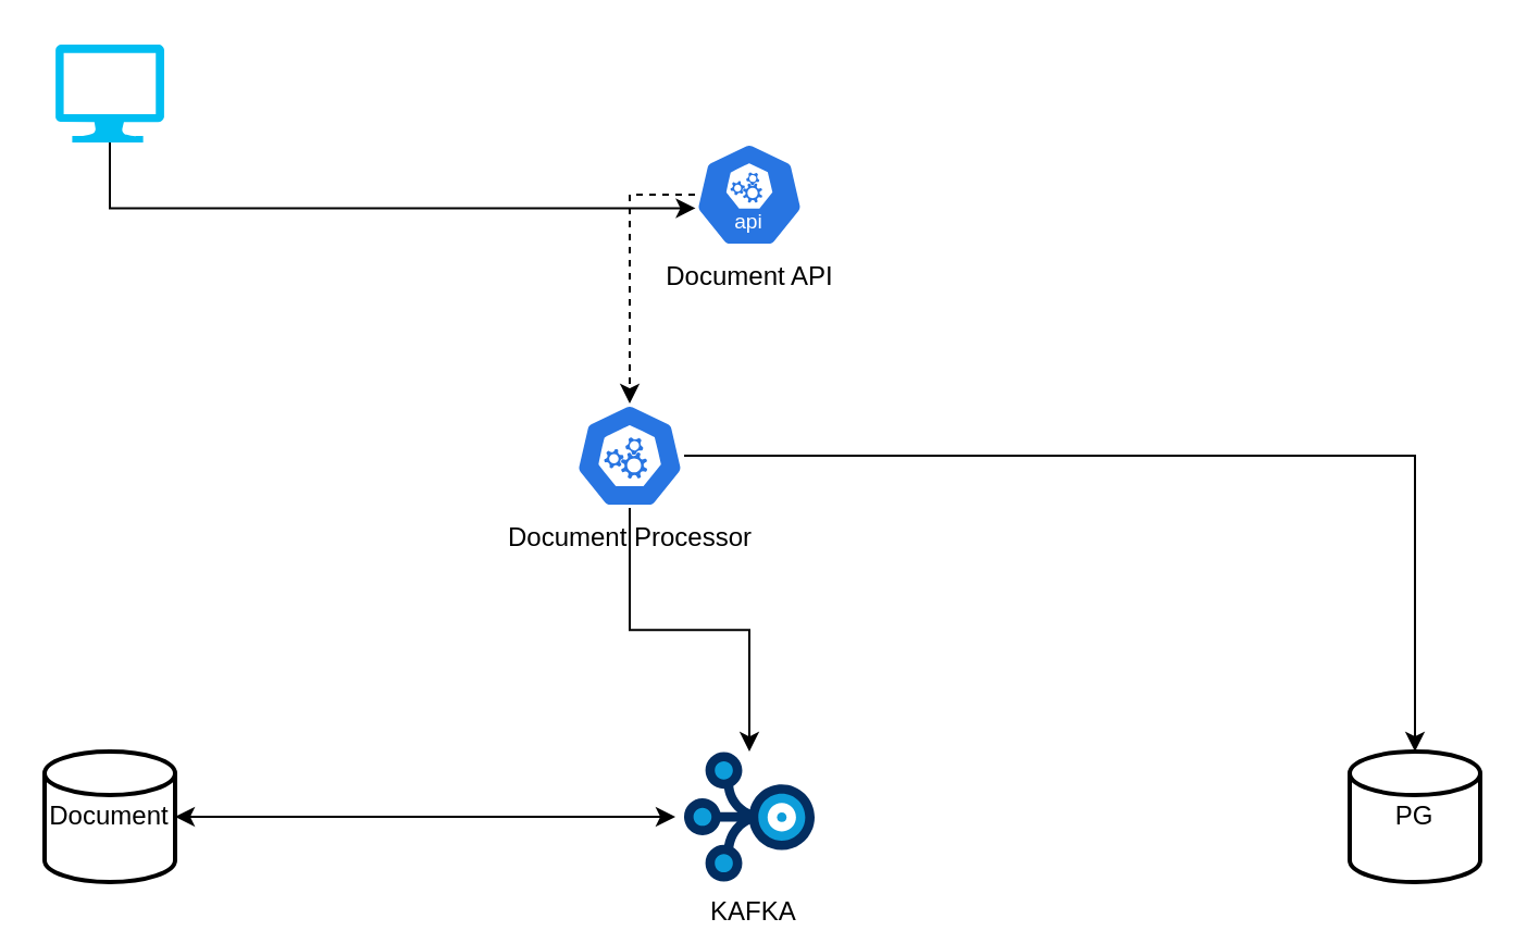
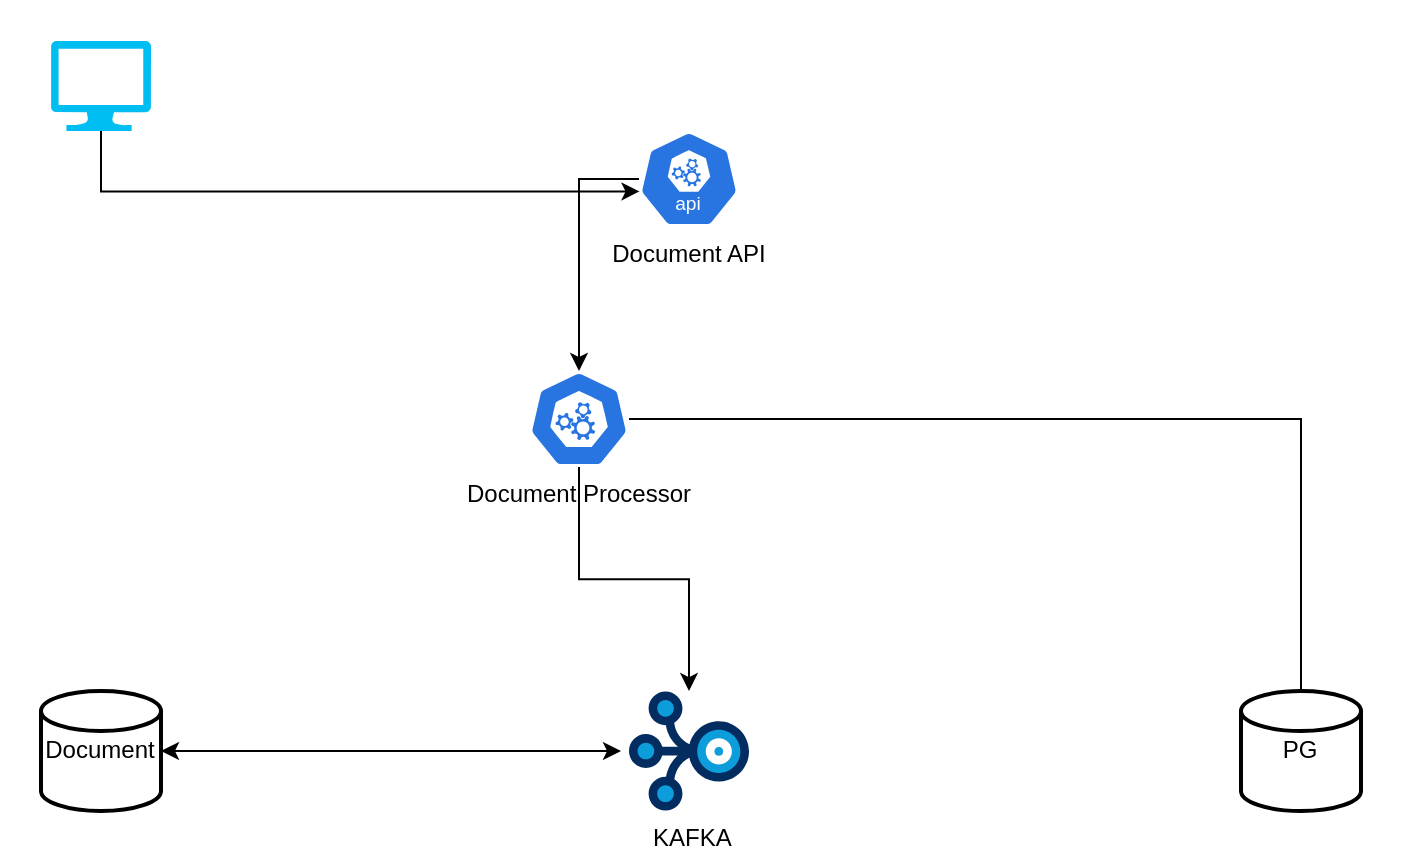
- <mxCell id="6" value="" style="edgeStyle=orthogonalEdgeStyle;rounded=0;orthogonalLoop=1;jettySize=auto;html=1;dashed=1;" edge="1" parent="1" source="7" target="10"><mxGeometry relative="1" as="geometry" /></mxCell>
+ <mxCell id="6" value="" style="edgeStyle=orthogonalEdgeStyle;rounded=0;orthogonalLoop=1;jettySize=auto;html=1;" edge="1" parent="1" source="7" target="10"><mxGeometry relative="1" as="geometry" /></mxCell>
- <mxCell id="9" value="" style="edgeStyle=orthogonalEdgeStyle;rounded=0;orthogonalLoop=1;jettySize=auto;html=1;entryX=0.5;entryY=0;entryDx=0;entryDy=0;entryPerimeter=0;" edge="1" parent="1" source="10" target="4"><mxGeometry relative="1" as="geometry"><mxPoint x="449" y="209" as="targetPoint" /></mxGeometry></mxCell>
+ <mxCell id="9" value="" style="edgeStyle=orthogonalEdgeStyle;rounded=0;orthogonalLoop=1;jettySize=auto;html=1;entryX=0.5;entryY=0;entryDx=0;entryDy=0;entryPerimeter=0;endArrow=none;" edge="1" parent="1" source="10" target="4"><mxGeometry relative="1" as="geometry"><mxPoint x="449" y="209" as="targetPoint" /></mxGeometry></mxCell>
